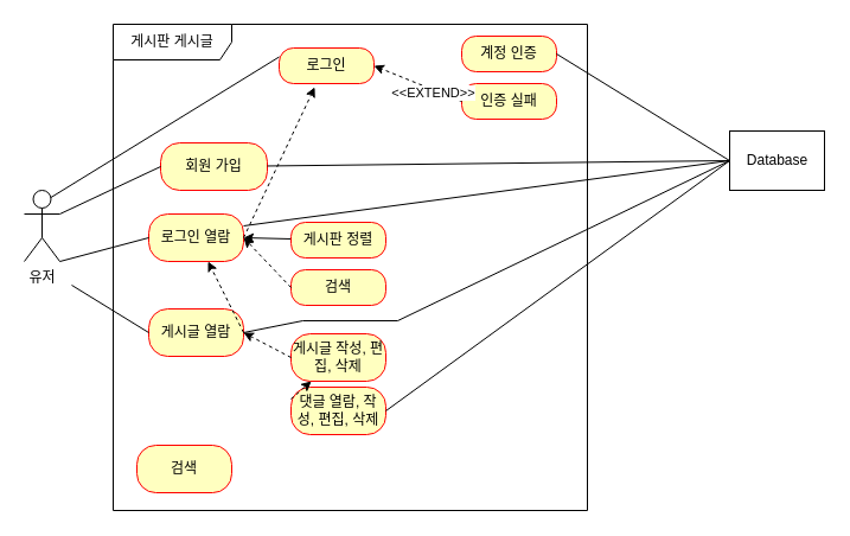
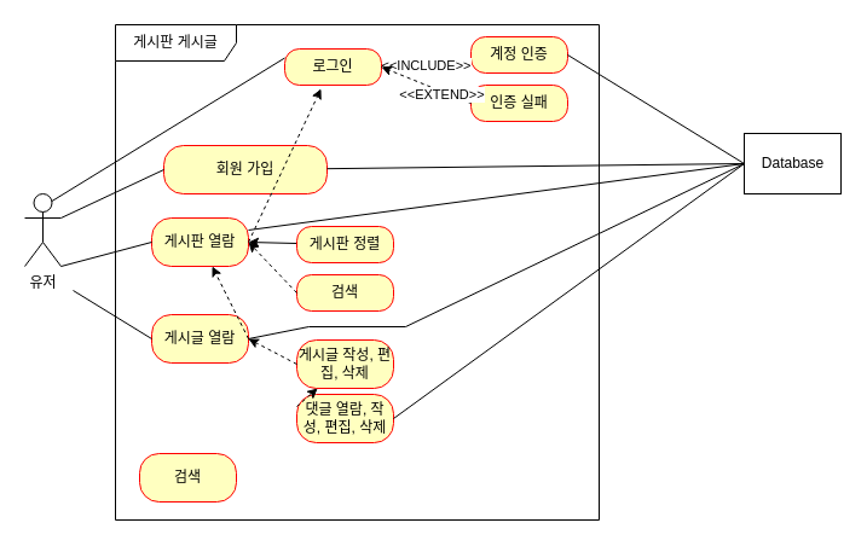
+ <mxCell id="18" value="&amp;lt;&amp;lt;INCLUDE&amp;gt;&amp;gt;" style="rounded=0;orthogonalLoop=1;jettySize=auto;html=1;endArrow=classic;endFill=1;dashed=1;exitX=1;exitY=0.5;exitDx=0;exitDy=0;entryX=0;entryY=0.75;entryDx=0;entryDy=0;" edge="1" parent="1" source="5" target="7"><mxGeometry relative="1" as="geometry"><mxPoint x="365" y="150" as="sourcePoint" /><mxPoint x="405" y="60" as="targetPoint" /></mxGeometry></mxCell>
- <mxCell id="4" value="&lt;div&gt;회원 가입&lt;/div&gt;" style="rounded=1;whiteSpace=wrap;html=1;arcSize=40;fontColor=#000000;fillColor=#ffffc0;strokeColor=#ff0000;" vertex="1" parent="1"><mxGeometry x="135" y="120" width="90" height="40" as="geometry" /></mxCell>
+ <mxCell id="4" value="&lt;div&gt;회원 가입&lt;/div&gt;" style="rounded=1;whiteSpace=wrap;html=1;arcSize=40;fontColor=#000000;fillColor=#ffffc0;strokeColor=#ff0000;" vertex="1" parent="1"><mxGeometry x="135" y="120" width="135" height="40" as="geometry" /></mxCell>
- <mxCell id="6" value="&lt;div&gt;로그인 열람&lt;/div&gt;" style="rounded=1;whiteSpace=wrap;html=1;arcSize=40;fontColor=#000000;fillColor=#ffffc0;strokeColor=#ff0000;" vertex="1" parent="1"><mxGeometry x="125" y="180" width="80" height="40" as="geometry" /></mxCell>
+ <mxCell id="6" value="&lt;div&gt;게시판 열람&lt;/div&gt;" style="rounded=1;whiteSpace=wrap;html=1;arcSize=40;fontColor=#000000;fillColor=#ffffc0;strokeColor=#ff0000;" vertex="1" parent="1"><mxGeometry x="125" y="180" width="80" height="40" as="geometry" /></mxCell>
